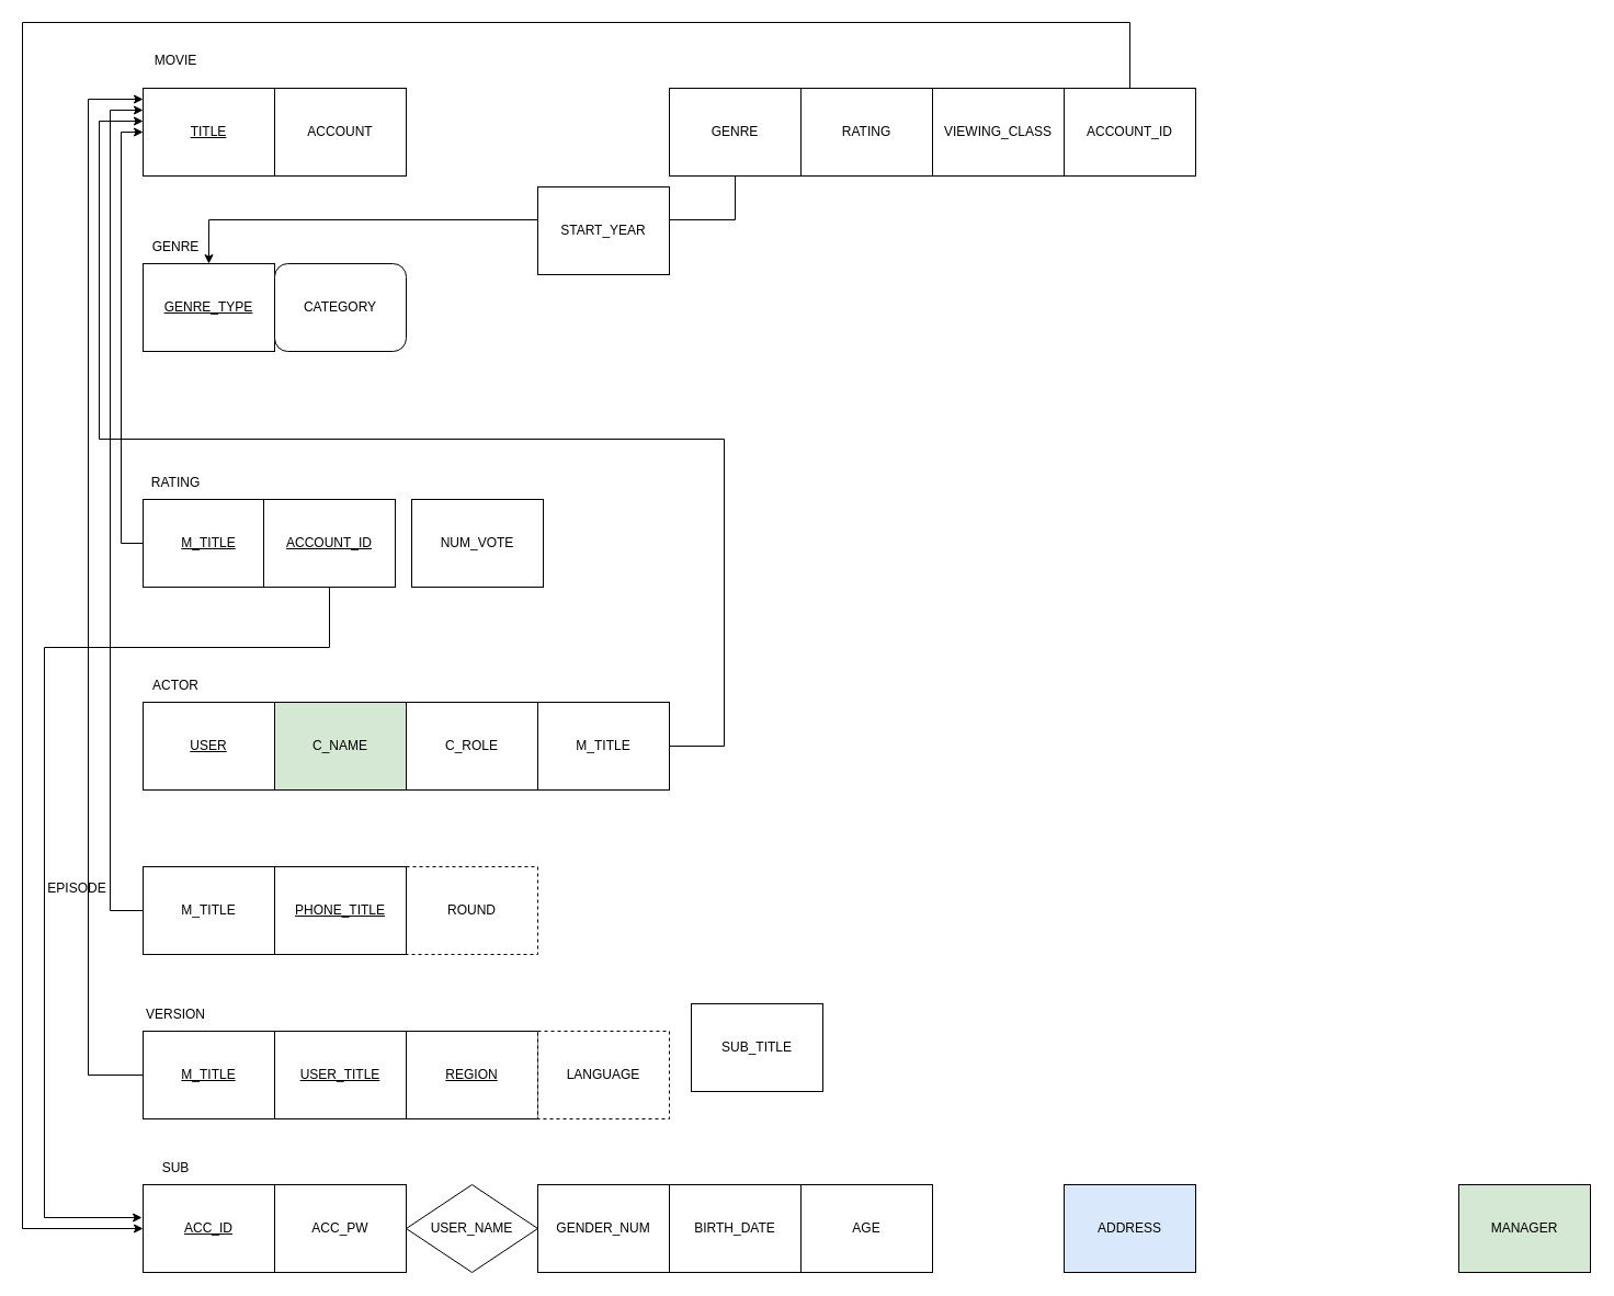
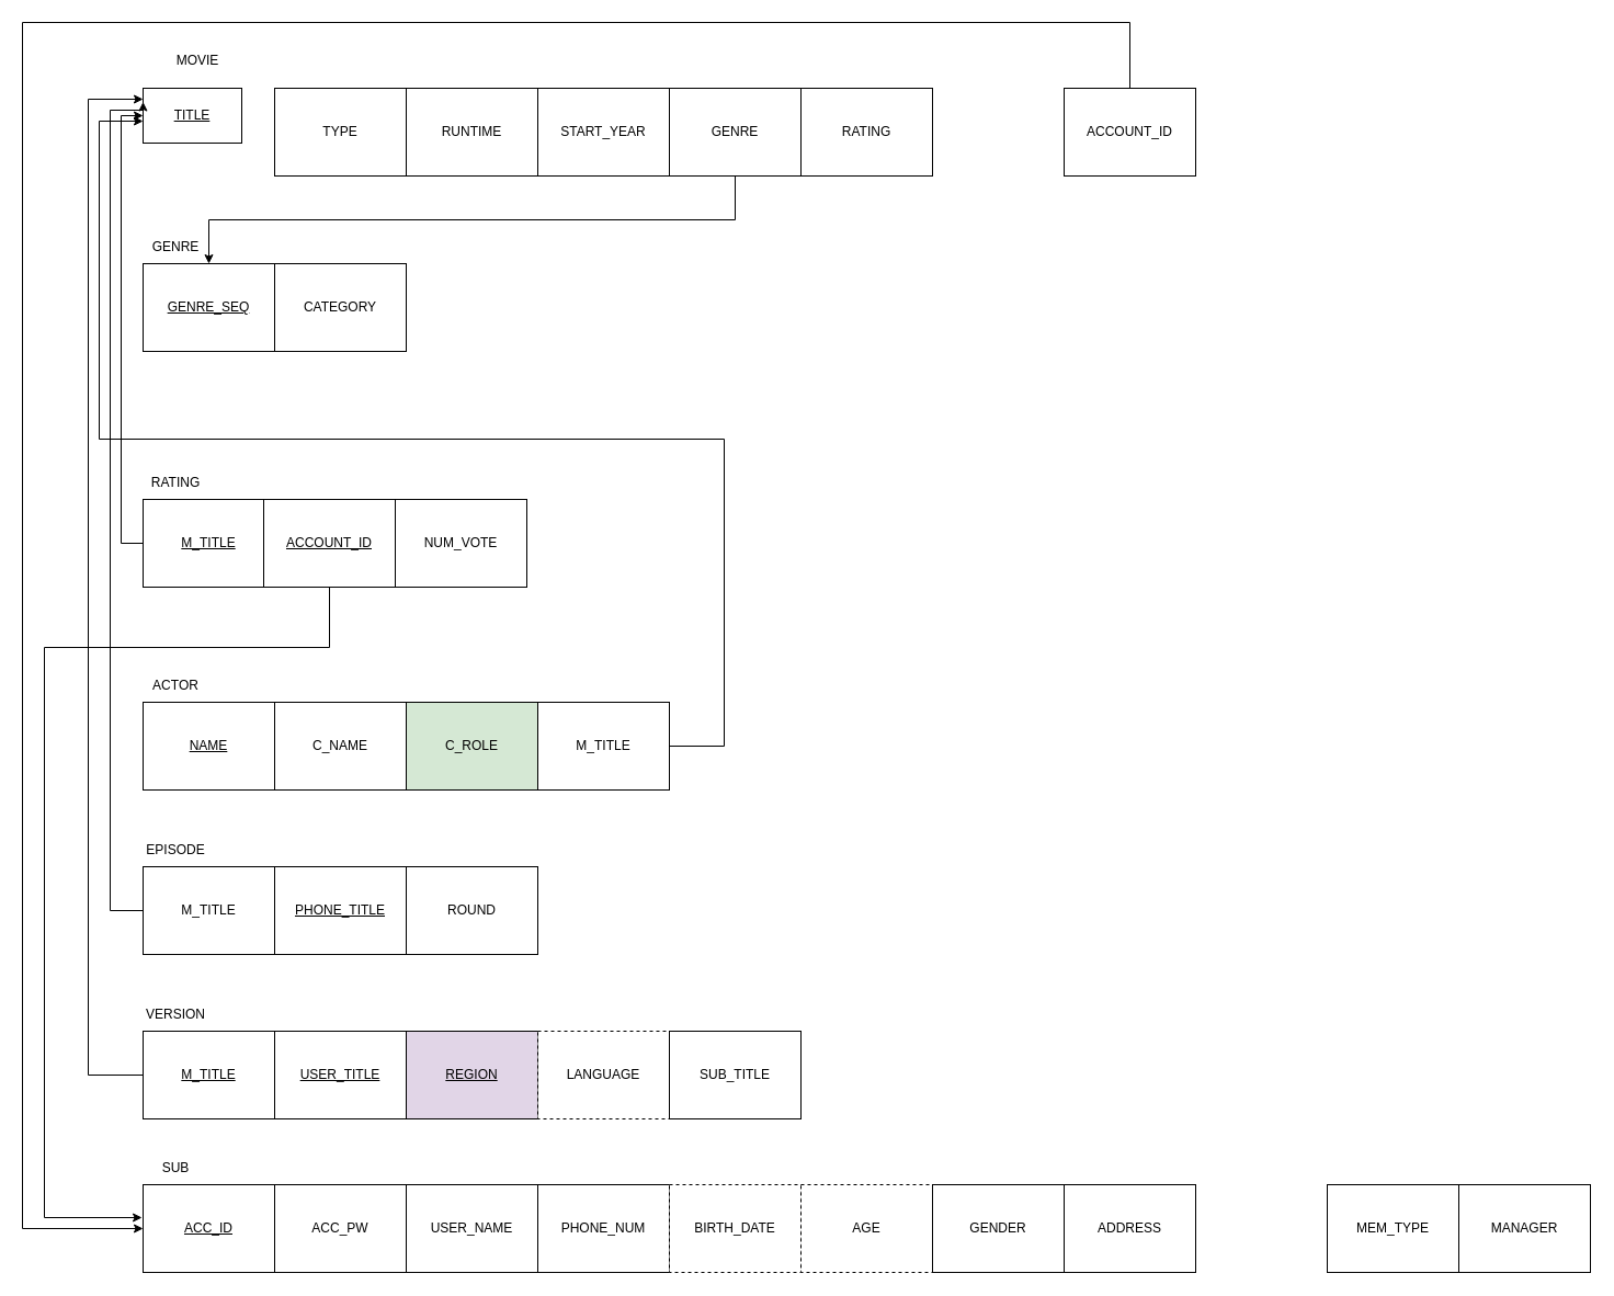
- <mxCell id="9" value="MOVIE" style="text;html=1;strokeColor=none;fillColor=none;align=center;verticalAlign=middle;whiteSpace=wrap;rounded=0;" parent="1" vertex="1"><mxGeometry x="130" y="40" width="60" height="30" as="geometry" /></mxCell>
+ <mxCell id="9" value="MOVIE" style="text;html=1;strokeColor=none;fillColor=none;align=center;verticalAlign=middle;whiteSpace=wrap;rounded=0;" parent="1" vertex="1"><mxGeometry x="150" y="40" width="60" height="30" as="geometry" /></mxCell>
- <mxCell id="6" value="TITLE" style="rounded=0;whiteSpace=wrap;html=1;fontStyle=4" parent="1" vertex="1"><mxGeometry x="130" y="80" width="120" height="80" as="geometry" /></mxCell>
+ <mxCell id="6" value="TITLE" style="rounded=0;whiteSpace=wrap;html=1;fontStyle=4" parent="1" vertex="1"><mxGeometry x="130" y="80" width="90" height="50" as="geometry" /></mxCell>
- <mxCell id="7" value="ACCOUNT" style="rounded=0;whiteSpace=wrap;html=1;" parent="1" vertex="1"><mxGeometry x="250" y="80" width="120" height="80" as="geometry" /></mxCell>
+ <mxCell id="7" value="TYPE" style="rounded=0;whiteSpace=wrap;html=1;" parent="1" vertex="1"><mxGeometry x="250" y="80" width="120" height="80" as="geometry" /></mxCell>
+ <mxCell id="8" value="RUNTIME" style="rounded=0;whiteSpace=wrap;html=1;" parent="1" vertex="1"><mxGeometry x="370" y="80" width="120" height="80" as="geometry" /></mxCell>
- <mxCell id="19" value="VIEWING_CLASS" style="rounded=0;whiteSpace=wrap;html=1;" parent="1" vertex="1"><mxGeometry x="850" y="80" width="120" height="80" as="geometry" /></mxCell>
- <mxCell id="5" value="START_YEAR" style="rounded=0;whiteSpace=wrap;html=1;" parent="1" vertex="1"><mxGeometry x="490" y="170" width="120" height="80" as="geometry" /></mxCell>
+ <mxCell id="5" value="START_YEAR" style="rounded=0;whiteSpace=wrap;html=1;" parent="1" vertex="1"><mxGeometry x="490" y="80" width="120" height="80" as="geometry" /></mxCell>
- <mxCell id="14" value="GENRE_TYPE" style="rounded=0;whiteSpace=wrap;html=1;fontStyle=4" parent="1" vertex="1"><mxGeometry x="130" y="240" width="120" height="80" as="geometry" /></mxCell>
+ <mxCell id="14" value="GENRE_SEQ" style="rounded=0;whiteSpace=wrap;html=1;fontStyle=4" parent="1" vertex="1"><mxGeometry x="130" y="240" width="120" height="80" as="geometry" /></mxCell>
- <mxCell id="45" value="CATEGORY" style="whiteSpace=wrap;html=1;fontStyle=0;rounded=1;" parent="1" vertex="1"><mxGeometry x="250" y="240" width="120" height="80" as="geometry" /></mxCell>
+ <mxCell id="45" value="CATEGORY" style="rounded=0;whiteSpace=wrap;html=1;fontStyle=0;" parent="1" vertex="1"><mxGeometry x="250" y="240" width="120" height="80" as="geometry" /></mxCell>
- <mxCell id="12" value="NUM_VOTE" style="rounded=0;whiteSpace=wrap;html=1;" parent="1" vertex="1"><mxGeometry x="375" y="455" width="120" height="80" as="geometry" /></mxCell>
+ <mxCell id="12" value="NUM_VOTE" style="rounded=0;whiteSpace=wrap;html=1;" parent="1" vertex="1"><mxGeometry x="360" y="455" width="120" height="80" as="geometry" /></mxCell>
- <mxCell id="16" value="USER" style="rounded=0;whiteSpace=wrap;html=1;fontStyle=4" parent="1" vertex="1"><mxGeometry x="130" y="640" width="120" height="80" as="geometry" /></mxCell>
+ <mxCell id="16" value="NAME" style="rounded=0;whiteSpace=wrap;html=1;fontStyle=4" parent="1" vertex="1"><mxGeometry x="130" y="640" width="120" height="80" as="geometry" /></mxCell>
- <mxCell id="17" value="C_NAME" style="rounded=0;whiteSpace=wrap;html=1;fillColor=#d5e8d4;" parent="1" vertex="1"><mxGeometry x="250" y="640" width="120" height="80" as="geometry" /></mxCell>
+ <mxCell id="17" value="C_NAME" style="rounded=0;whiteSpace=wrap;html=1;" parent="1" vertex="1"><mxGeometry x="250" y="640" width="120" height="80" as="geometry" /></mxCell>
- <mxCell id="31" value="C_ROLE" style="rounded=0;whiteSpace=wrap;html=1;" parent="1" vertex="1"><mxGeometry x="370" y="640" width="120" height="80" as="geometry" /></mxCell>
+ <mxCell id="31" value="C_ROLE" style="rounded=0;whiteSpace=wrap;html=1;fillColor=#d5e8d4;" parent="1" vertex="1"><mxGeometry x="370" y="640" width="120" height="80" as="geometry" /></mxCell>
- <mxCell id="22" value="EPISODE" style="text;html=1;strokeColor=none;fillColor=none;align=center;verticalAlign=middle;whiteSpace=wrap;rounded=0;" parent="1" vertex="1"><mxGeometry x="40" y="795" width="60" height="30" as="geometry" /></mxCell>
+ <mxCell id="22" value="EPISODE" style="text;html=1;strokeColor=none;fillColor=none;align=center;verticalAlign=middle;whiteSpace=wrap;rounded=0;" parent="1" vertex="1"><mxGeometry x="130" y="760" width="60" height="30" as="geometry" /></mxCell>
- <mxCell id="23" value="ROUND" style="rounded=0;whiteSpace=wrap;html=1;dashed=1;" parent="1" vertex="1"><mxGeometry x="370" y="790" width="120" height="80" as="geometry" /></mxCell>
+ <mxCell id="23" value="ROUND" style="rounded=0;whiteSpace=wrap;html=1;" parent="1" vertex="1"><mxGeometry x="370" y="790" width="120" height="80" as="geometry" /></mxCell>
- <mxCell id="30" value="SUB_TITLE" style="rounded=0;whiteSpace=wrap;html=1;" parent="1" vertex="1"><mxGeometry x="630" y="915" width="120" height="80" as="geometry" /></mxCell>
+ <mxCell id="30" value="SUB_TITLE" style="rounded=0;whiteSpace=wrap;html=1;" parent="1" vertex="1"><mxGeometry x="610" y="940" width="120" height="80" as="geometry" /></mxCell>
- <mxCell id="27" value="REGION" style="rounded=0;whiteSpace=wrap;html=1;fontStyle=4" parent="1" vertex="1"><mxGeometry x="370" y="940" width="120" height="80" as="geometry" /></mxCell>
+ <mxCell id="27" value="REGION" style="rounded=0;whiteSpace=wrap;html=1;fontStyle=4;fillColor=#e1d5e7;" parent="1" vertex="1"><mxGeometry x="370" y="940" width="120" height="80" as="geometry" /></mxCell>
- <mxCell id="36" value="USER_NAME" style="rhombus;whiteSpace=wrap;html=1;" parent="1" vertex="1"><mxGeometry x="370" y="1080" width="120" height="80" as="geometry" /></mxCell>
+ <mxCell id="36" value="USER_NAME" style="rounded=0;whiteSpace=wrap;html=1;" parent="1" vertex="1"><mxGeometry x="370" y="1080" width="120" height="80" as="geometry" /></mxCell>
- <mxCell id="38" value="GENDER_NUM" style="rounded=0;whiteSpace=wrap;html=1;" parent="1" vertex="1"><mxGeometry x="490" y="1080" width="120" height="80" as="geometry" /></mxCell>
+ <mxCell id="38" value="PHONE_NUM" style="rounded=0;whiteSpace=wrap;html=1;" parent="1" vertex="1"><mxGeometry x="490" y="1080" width="120" height="80" as="geometry" /></mxCell>
- <mxCell id="39" value="BIRTH_DATE" style="rounded=0;whiteSpace=wrap;html=1;" parent="1" vertex="1"><mxGeometry x="610" y="1080" width="120" height="80" as="geometry" /></mxCell>
+ <mxCell id="39" value="BIRTH_DATE" style="rounded=0;whiteSpace=wrap;html=1;dashed=1;" parent="1" vertex="1"><mxGeometry x="610" y="1080" width="120" height="80" as="geometry" /></mxCell>
- <mxCell id="40" value="AGE" style="rounded=0;whiteSpace=wrap;html=1;" parent="1" vertex="1"><mxGeometry x="730" y="1080" width="120" height="80" as="geometry" /></mxCell>
+ <mxCell id="40" value="AGE" style="rounded=0;whiteSpace=wrap;html=1;dashed=1;" parent="1" vertex="1"><mxGeometry x="730" y="1080" width="120" height="80" as="geometry" /></mxCell>
+ <mxCell id="42" value="GENDER" style="rounded=0;whiteSpace=wrap;html=1;" parent="1" vertex="1"><mxGeometry x="850" y="1080" width="120" height="80" as="geometry" /></mxCell>
- <mxCell id="50" value="ADDRESS" style="rounded=0;whiteSpace=wrap;html=1;fillColor=#dae8fc;" parent="1" vertex="1"><mxGeometry x="970" y="1080" width="120" height="80" as="geometry" /></mxCell>
+ <mxCell id="50" value="ADDRESS" style="rounded=0;whiteSpace=wrap;html=1;" parent="1" vertex="1"><mxGeometry x="970" y="1080" width="120" height="80" as="geometry" /></mxCell>
+ <mxCell id="41" value="MEM_TYPE" style="rounded=0;whiteSpace=wrap;html=1;" parent="1" vertex="1"><mxGeometry x="1210" y="1080" width="120" height="80" as="geometry" /></mxCell>
- <mxCell id="46" value="MANAGER" style="rounded=0;whiteSpace=wrap;html=1;fillColor=#d5e8d4;" parent="1" vertex="1"><mxGeometry x="1330" y="1080" width="120" height="80" as="geometry" /></mxCell>
+ <mxCell id="46" value="MANAGER" style="rounded=0;whiteSpace=wrap;html=1;" parent="1" vertex="1"><mxGeometry x="1330" y="1080" width="120" height="80" as="geometry" /></mxCell>
